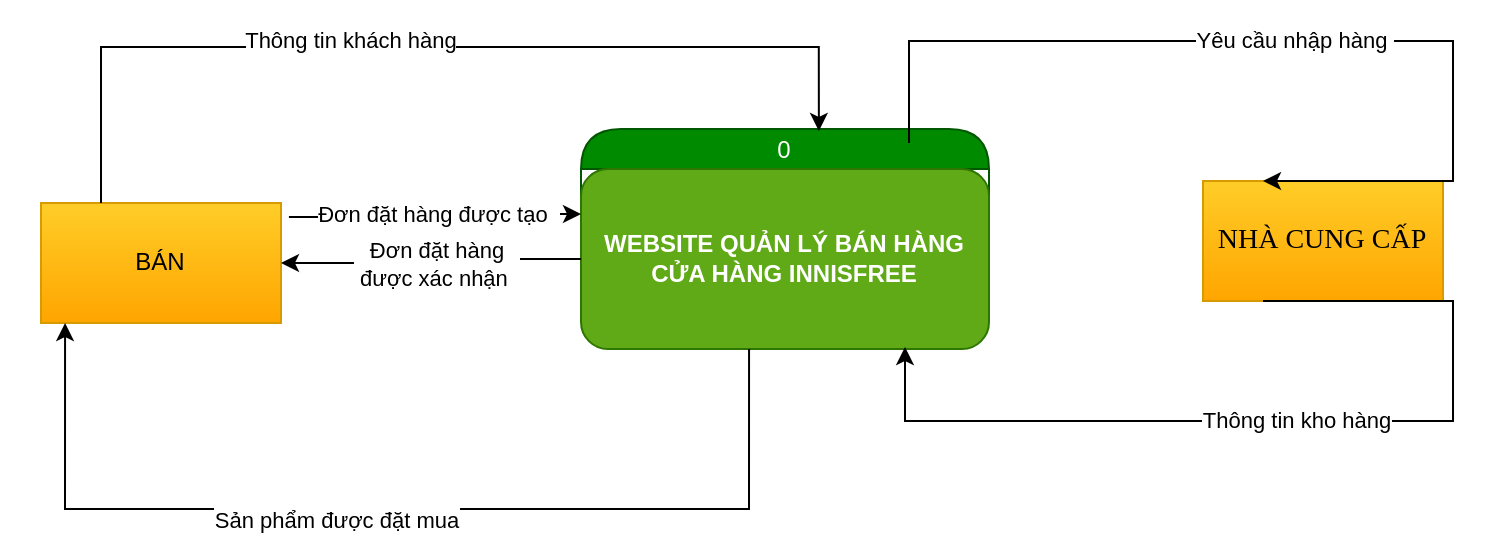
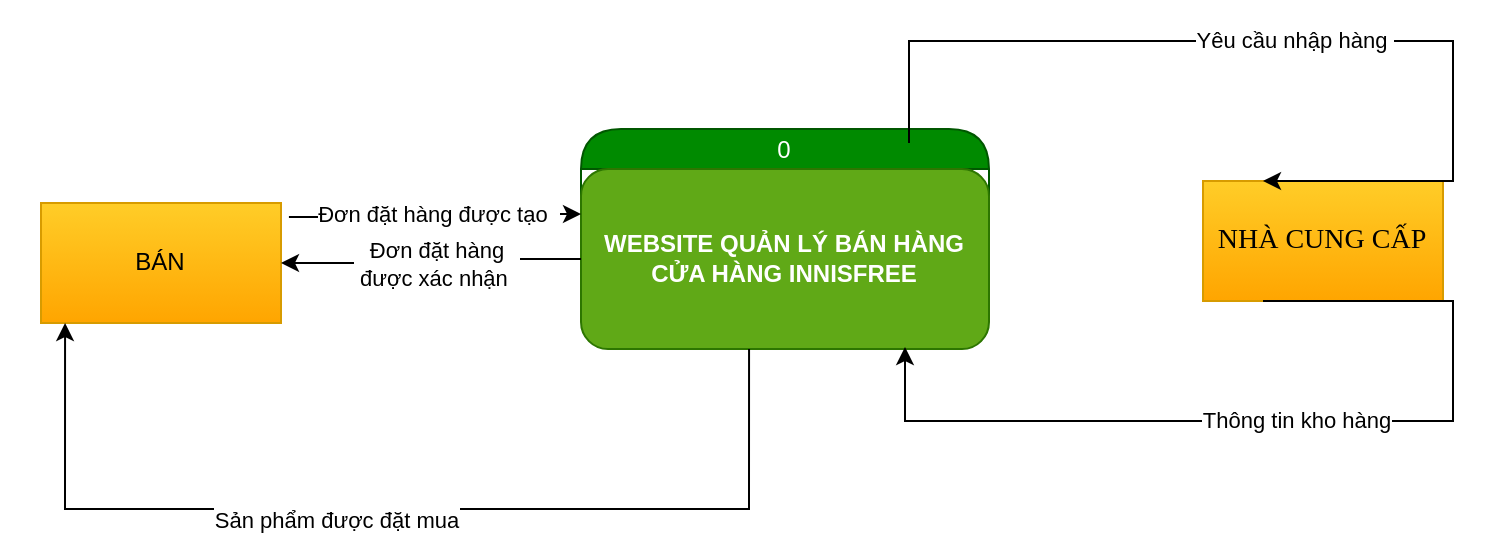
- <mxCell id="9" style="edgeStyle=orthogonalEdgeStyle;rounded=0;orthogonalLoop=1;jettySize=auto;html=1;exitX=0.25;exitY=0;exitDx=0;exitDy=0;entryX=0.583;entryY=0.009;entryDx=0;entryDy=0;entryPerimeter=0;" edge="1" parent="1" source="6" target="2"><mxGeometry relative="1" as="geometry"><Array as="points"><mxPoint x="50" y="23" /><mxPoint x="409" y="23" /></Array></mxGeometry></mxCell>
- <mxCell id="10" value="Thông tin khách hàng" style="edgeLabel;html=1;align=center;verticalAlign=middle;resizable=0;points=[];" connectable="0" vertex="1" parent="9"><mxGeometry x="-0.156" y="4" relative="1" as="geometry"><mxPoint as="offset" /></mxGeometry></mxCell>
